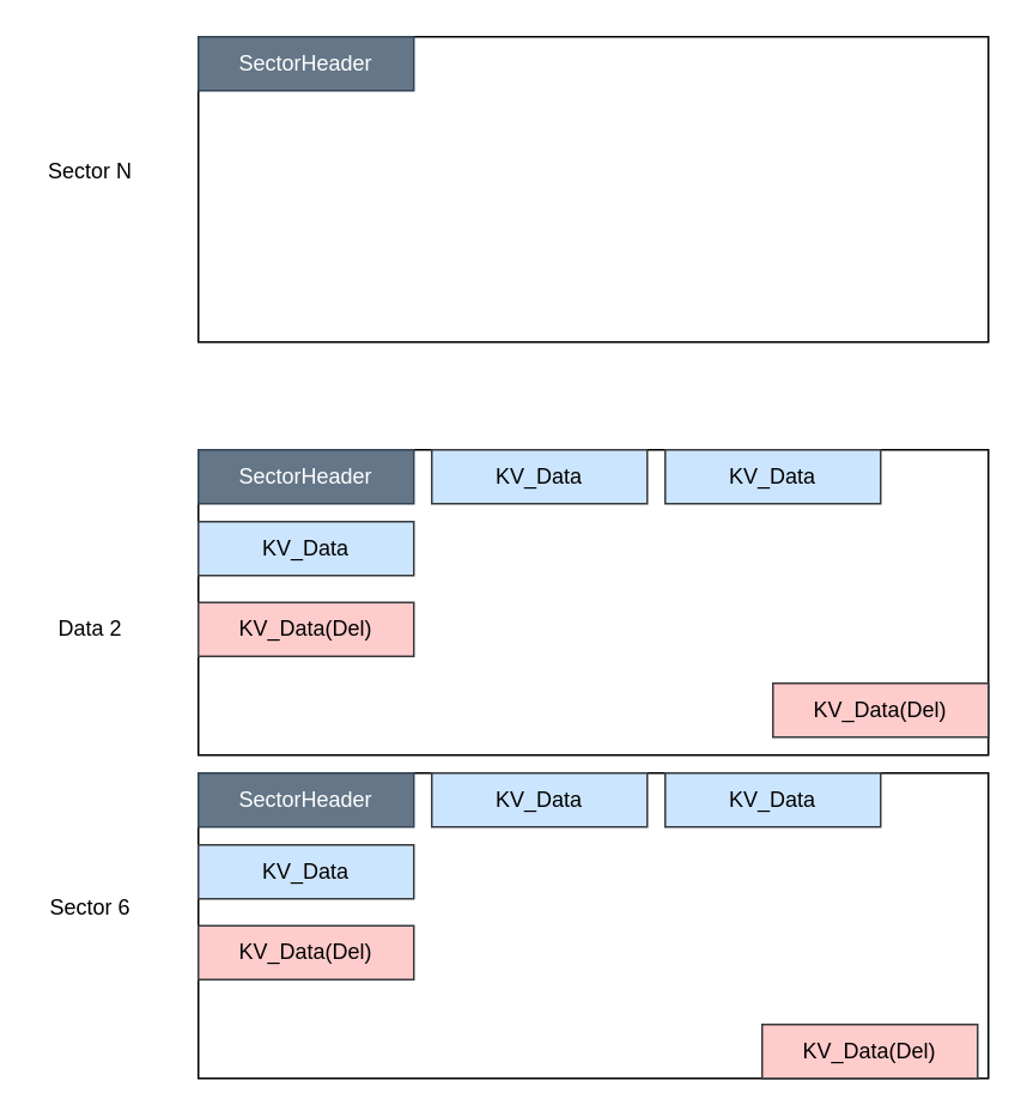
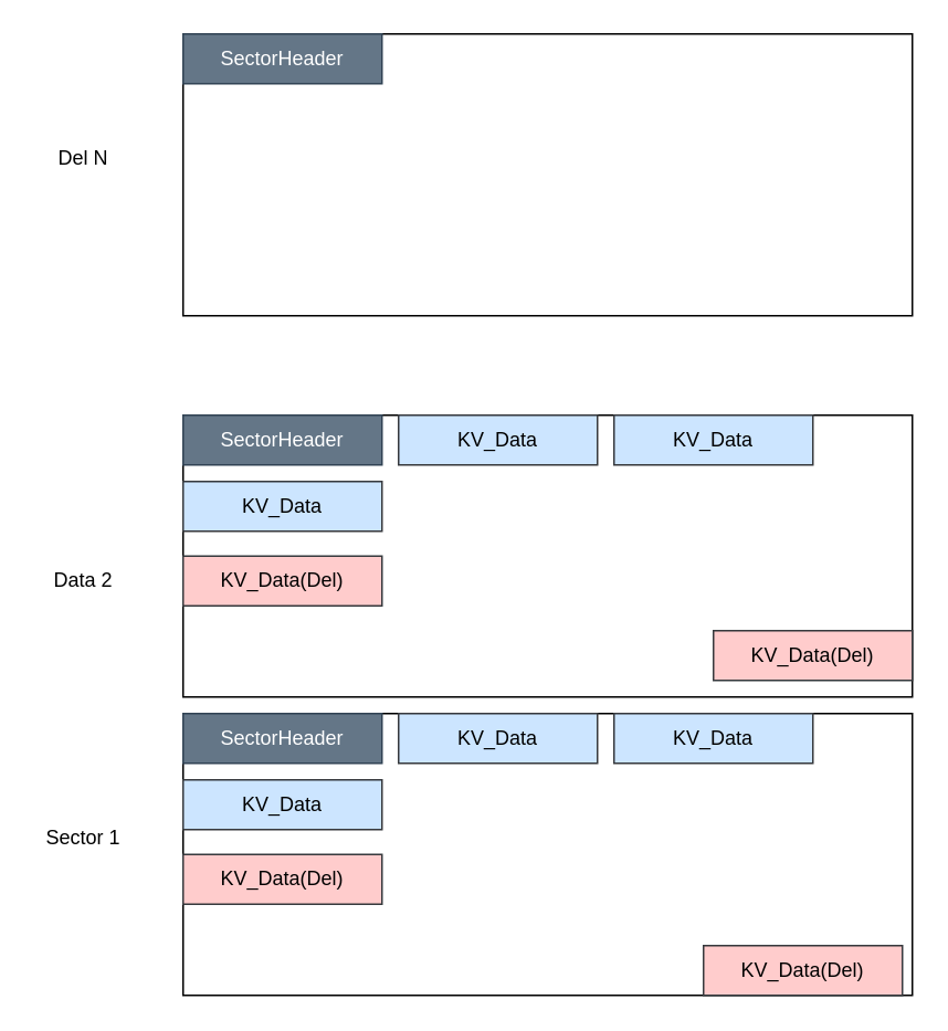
- <mxCell id="18" value="Sector N" style="text;html=1;strokeColor=none;fillColor=none;align=center;verticalAlign=middle;whiteSpace=wrap;rounded=0;" parent="1" vertex="1"><mxGeometry x="20" y="80" width="60" height="30" as="geometry" /></mxCell>
+ <mxCell id="18" value="Del N" style="text;html=1;strokeColor=none;fillColor=none;align=center;verticalAlign=middle;whiteSpace=wrap;rounded=0;" parent="1" vertex="1"><mxGeometry x="20" y="80" width="60" height="30" as="geometry" /></mxCell>
- <mxCell id="8" value="Sector 6" style="text;html=1;strokeColor=none;fillColor=none;align=center;verticalAlign=middle;whiteSpace=wrap;rounded=0;" parent="1" vertex="1"><mxGeometry x="20" y="490" width="60" height="30" as="geometry" /></mxCell>
+ <mxCell id="8" value="Sector 1" style="text;html=1;strokeColor=none;fillColor=none;align=center;verticalAlign=middle;whiteSpace=wrap;rounded=0;" parent="1" vertex="1"><mxGeometry x="20" y="490" width="60" height="30" as="geometry" /></mxCell>
